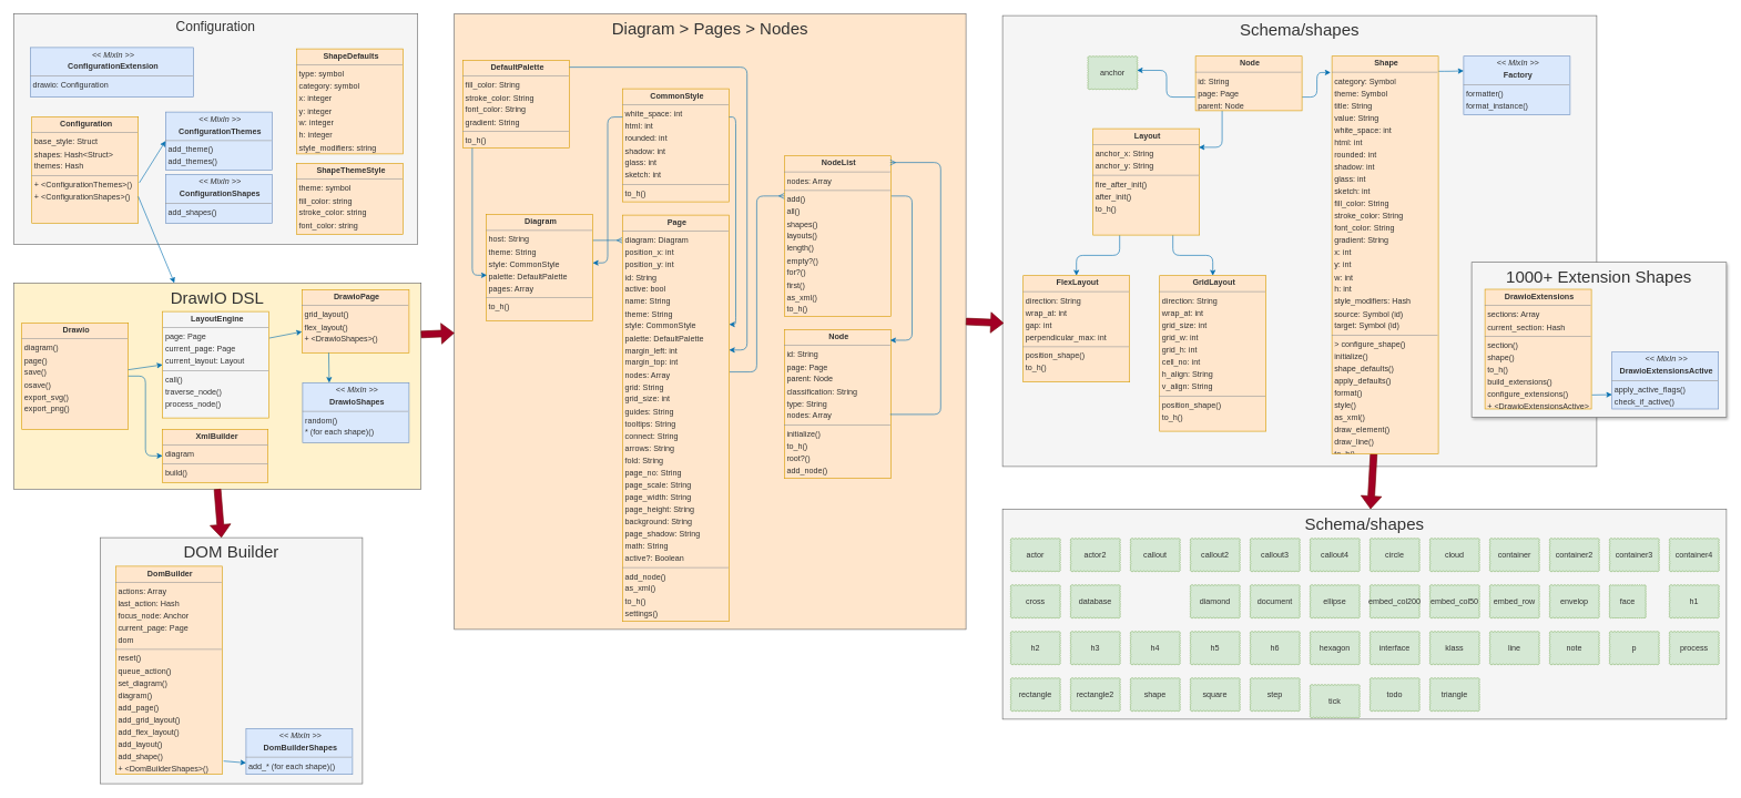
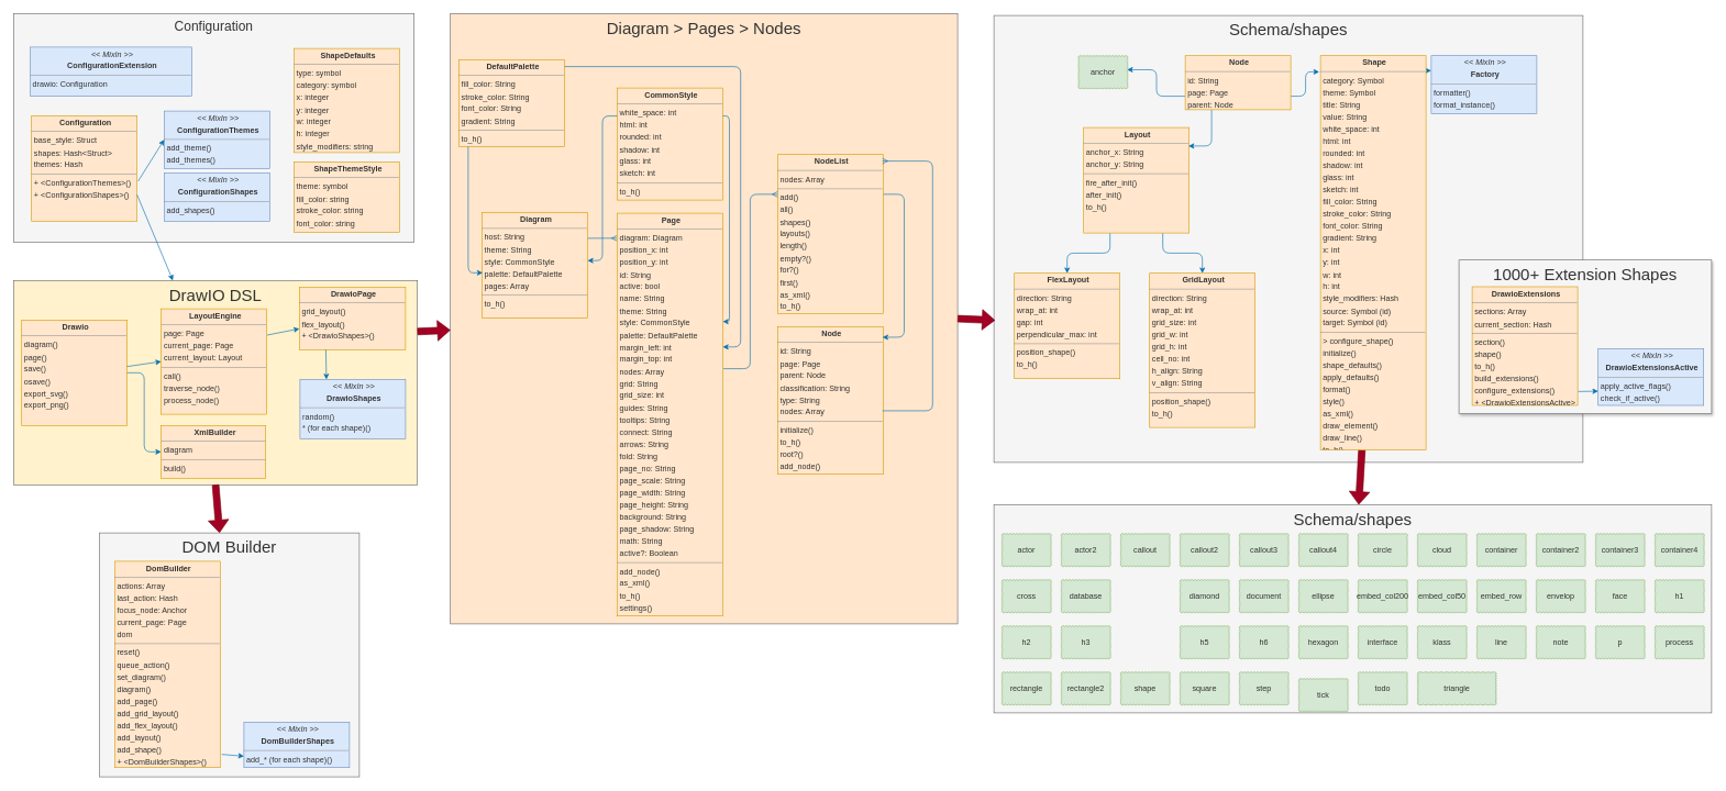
- <mxCell id="101" value="&lt;p style=&quot;margin:0px;margin-left:4px;margin-top:4px;text-align:center&quot;&gt;&lt;i&gt;&amp;lt;&amp;lt; MixIn &amp;gt;&amp;gt;&lt;/i&gt;&lt;/p&gt;&lt;p style=&quot;margin:0px;margin-left:4px;margin-top:4px;text-align:center&quot;&gt;&lt;b&gt;Factory&lt;/b&gt;&lt;/p&gt;&lt;hr size=&quot;1&quot;/&gt;&lt;p style=&quot;margin:0px;margin-left:4px;margin-top:4px&quot;&gt;formatter()&lt;/p&gt;&lt;p style=&quot;margin:0px;margin-left:4px;margin-top:4px&quot;&gt;format_instance()&lt;/p&gt;" style="whiteSpace=wrap;html=1;rounded=0;fillColor=#dae8fc;strokeColor=#6c8ebf;fontColor=#333333;align=left;overflow=fill;fontSize=12;fontFamily=Helvetica" vertex="1" parent="1"><mxGeometry x="2199" y="84" width="160" height="88" as="geometry" /></mxCell>
+ <mxCell id="101" value="&lt;p style=&quot;margin:0px;margin-left:4px;margin-top:4px;text-align:center&quot;&gt;&lt;i&gt;&amp;lt;&amp;lt; MixIn &amp;gt;&amp;gt;&lt;/i&gt;&lt;/p&gt;&lt;p style=&quot;margin:0px;margin-left:4px;margin-top:4px;text-align:center&quot;&gt;&lt;b&gt;Factory&lt;/b&gt;&lt;/p&gt;&lt;hr size=&quot;1&quot;/&gt;&lt;p style=&quot;margin:0px;margin-left:4px;margin-top:4px&quot;&gt;formatter()&lt;/p&gt;&lt;p style=&quot;margin:0px;margin-left:4px;margin-top:4px&quot;&gt;format_instance()&lt;/p&gt;" style="whiteSpace=wrap;html=1;rounded=0;fillColor=#dae8fc;strokeColor=#6c8ebf;fontColor=#333333;align=left;overflow=fill;fontSize=12;fontFamily=Helvetica" vertex="1" parent="1"><mxGeometry x="2169" y="84" width="160" height="88" as="geometry" /></mxCell>
- <mxCell id="26" value="&lt;p style=&quot;margin:0px;margin-left:4px;margin-top:4px;text-align:center&quot;&gt;&lt;b&gt;LayoutEngine&lt;/b&gt;&lt;/p&gt;&lt;hr size=&quot;1&quot;/&gt;&lt;p style=&quot;margin:0px;margin-left:4px;margin-top:4px&quot;&gt;page: Page&lt;/p&gt;&lt;p style=&quot;margin:0px;margin-left:4px;margin-top:4px&quot;&gt;current_page: Page&lt;/p&gt;&lt;p style=&quot;margin:0px;margin-left:4px;margin-top:4px&quot;&gt;current_layout: Layout&lt;/p&gt;&lt;hr size=&quot;1&quot;/&gt;&lt;p style=&quot;margin:0px;margin-left:4px;margin-top:4px&quot;&gt;call()&lt;/p&gt;&lt;p style=&quot;margin:0px;margin-left:4px;margin-top:4px&quot;&gt;traverse_node()&lt;/p&gt;&lt;p style=&quot;margin:0px;margin-left:4px;margin-top:4px&quot;&gt;process_node()&lt;/p&gt;" style="whiteSpace=wrap;html=1;rounded=0;fillColor=#f5f5f5;strokeColor=#d79b00;fontColor=#333333;align=left;overflow=fill;fontSize=12;fontFamily=Helvetica;" vertex="1" parent="18"><mxGeometry x="223.5" y="43" width="160" height="160" as="geometry" /></mxCell>
+ <mxCell id="26" value="&lt;p style=&quot;margin:0px;margin-left:4px;margin-top:4px;text-align:center&quot;&gt;&lt;b&gt;LayoutEngine&lt;/b&gt;&lt;/p&gt;&lt;hr size=&quot;1&quot;/&gt;&lt;p style=&quot;margin:0px;margin-left:4px;margin-top:4px&quot;&gt;page: Page&lt;/p&gt;&lt;p style=&quot;margin:0px;margin-left:4px;margin-top:4px&quot;&gt;current_page: Page&lt;/p&gt;&lt;p style=&quot;margin:0px;margin-left:4px;margin-top:4px&quot;&gt;current_layout: Layout&lt;/p&gt;&lt;hr size=&quot;1&quot;/&gt;&lt;p style=&quot;margin:0px;margin-left:4px;margin-top:4px&quot;&gt;call()&lt;/p&gt;&lt;p style=&quot;margin:0px;margin-left:4px;margin-top:4px&quot;&gt;traverse_node()&lt;/p&gt;&lt;p style=&quot;margin:0px;margin-left:4px;margin-top:4px&quot;&gt;process_node()&lt;/p&gt;" style="whiteSpace=wrap;html=1;rounded=0;fillColor=#ffe6cc;strokeColor=#d79b00;fontColor=#333333;align=left;overflow=fill;fontSize=12;fontFamily=Helvetica" vertex="1" parent="18"><mxGeometry x="223.5" y="43" width="160" height="160" as="geometry" /></mxCell>
- <mxCell id="68" value="face" style="whiteSpace=wrap;html=1;rounded=0;fillColor=#d5e8d4;strokeColor=#82b366;fontColor=#333333;shape=mxgraph.basic.cloud_rect" vertex="1" parent="45"><mxGeometry x="912" y="114" width="55" height="50" as="geometry" /></mxCell>
+ <mxCell id="68" value="face" style="whiteSpace=wrap;html=1;rounded=0;fillColor=#d5e8d4;strokeColor=#82b366;fontColor=#333333;shape=mxgraph.basic.cloud_rect" vertex="1" parent="45"><mxGeometry x="912" y="114" width="75" height="50" as="geometry" /></mxCell>
- <mxCell id="72" value="h4" style="whiteSpace=wrap;html=1;rounded=0;fillColor=#d5e8d4;strokeColor=#82b366;fontColor=#333333;shape=mxgraph.basic.cloud_rect" vertex="1" parent="45"><mxGeometry x="192" y="184" width="75" height="50" as="geometry" /></mxCell>
- <mxCell id="89" value="triangle" style="whiteSpace=wrap;html=1;rounded=0;fillColor=#d5e8d4;strokeColor=#82b366;fontColor=#333333;shape=mxgraph.basic.cloud_rect" vertex="1" parent="45"><mxGeometry x="642" y="254" width="75" height="50" as="geometry" /></mxCell>
+ <mxCell id="89" value="triangle" style="whiteSpace=wrap;html=1;rounded=0;fillColor=#d5e8d4;strokeColor=#82b366;fontColor=#333333;shape=mxgraph.basic.cloud_rect" vertex="1" parent="45"><mxGeometry x="642" y="254" width="120" height="50" as="geometry" /></mxCell>
